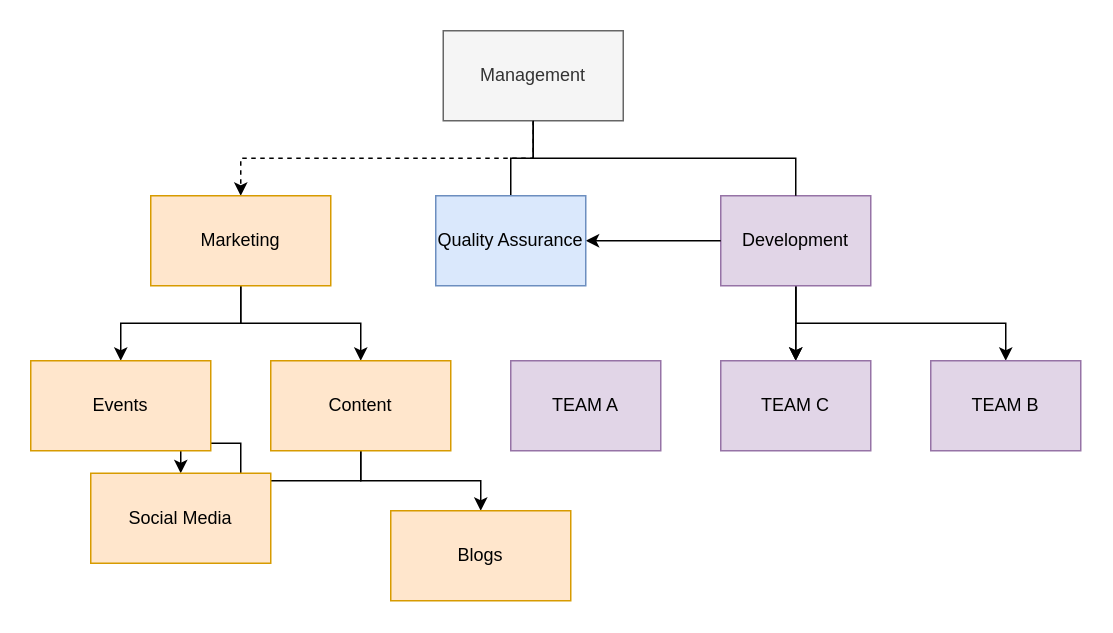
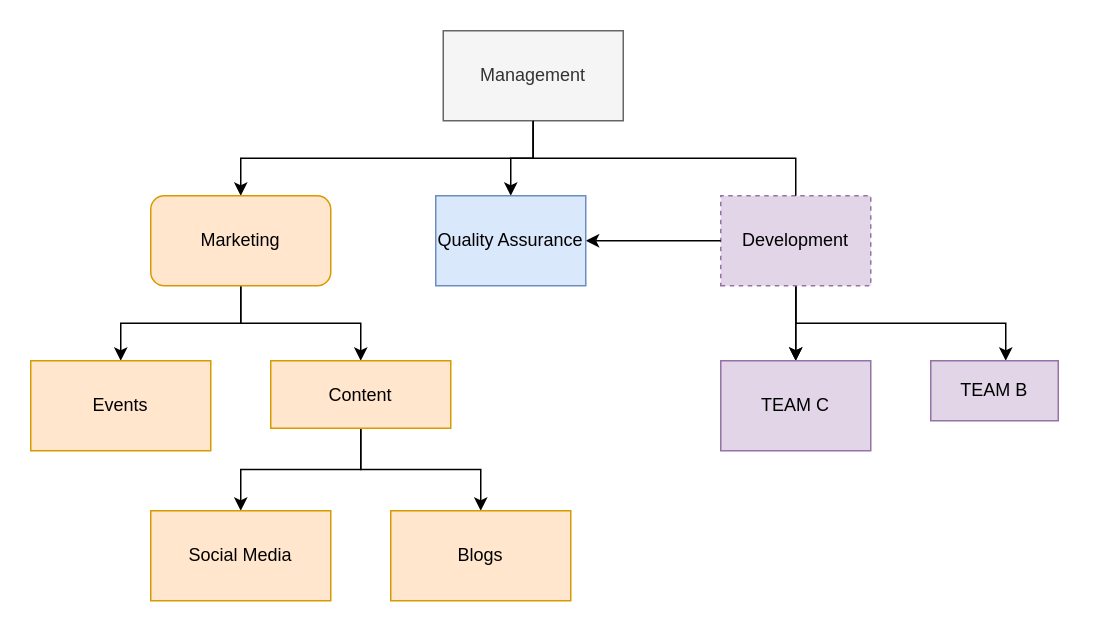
- <mxCell id="2" value="" style="edgeStyle=orthogonalEdgeStyle;rounded=0;html=1;jettySize=auto;orthogonalLoop=1;exitX=0.5;exitY=1;dashed=1;" edge="1" source="4" target="7" parent="1"><mxGeometry relative="1" as="geometry" /></mxCell>
+ <mxCell id="2" value="" style="edgeStyle=orthogonalEdgeStyle;rounded=0;html=1;jettySize=auto;orthogonalLoop=1;exitX=0.5;exitY=1;" edge="1" source="4" target="7" parent="1"><mxGeometry relative="1" as="geometry" /></mxCell>
- <mxCell id="3" style="edgeStyle=orthogonalEdgeStyle;rounded=0;html=1;endArrow=none;endFill=1;jettySize=auto;orthogonalLoop=1;strokeColor=#000000;fontColor=#006633;" edge="1" source="4" target="23" parent="1"><mxGeometry relative="1" as="geometry" /></mxCell>
+ <mxCell id="3" style="edgeStyle=orthogonalEdgeStyle;rounded=0;html=1;endArrow=classic;endFill=1;jettySize=auto;orthogonalLoop=1;strokeColor=#000000;fontColor=#006633;" edge="1" source="4" target="23" parent="1"><mxGeometry relative="1" as="geometry" /></mxCell>
- <mxCell id="7" value="Marketing" style="whiteSpace=wrap;html=1;align=center;treeFolding=1;container=1;recursiveResize=0;fillColor=#ffe6cc;strokeColor=#d79b00;" vertex="1" parent="1"><mxGeometry x="100" y="130" width="120" height="60" as="geometry" /></mxCell>
+ <mxCell id="7" value="Marketing" style="whiteSpace=wrap;html=1;align=center;treeFolding=1;container=1;recursiveResize=0;fillColor=#ffe6cc;strokeColor=#d79b00;rounded=1;" vertex="1" parent="1"><mxGeometry x="100" y="130" width="120" height="60" as="geometry" /></mxCell>
- <mxCell id="17" value="Development&lt;br&gt;" style="whiteSpace=wrap;html=1;align=center;verticalAlign=middle;container=1;recursiveResize=0;treeFolding=1;fillColor=#e1d5e7;strokeColor=#9673a6;flipV=1;" vertex="1" parent="1"><mxGeometry x="480" y="130" width="100" height="60" as="geometry" /></mxCell>
+ <mxCell id="17" value="Development&lt;br&gt;" style="whiteSpace=wrap;html=1;align=center;verticalAlign=middle;container=1;recursiveResize=0;treeFolding=1;fillColor=#e1d5e7;strokeColor=#9673a6;flipV=1;dashed=1;" vertex="1" parent="1"><mxGeometry x="480" y="130" width="100" height="60" as="geometry" /></mxCell>
- <mxCell id="10" value="Content" style="whiteSpace=wrap;html=1;align=center;treeFolding=1;container=1;recursiveResize=0;fillColor=#ffe6cc;strokeColor=#d79b00;" vertex="1" parent="1"><mxGeometry x="180" y="240" width="120" height="60" as="geometry" /></mxCell>
+ <mxCell id="10" value="Content" style="whiteSpace=wrap;html=1;align=center;treeFolding=1;container=1;recursiveResize=0;fillColor=#ffe6cc;strokeColor=#d79b00;" vertex="1" parent="1"><mxGeometry x="180" y="240" width="120" height="45" as="geometry" /></mxCell>
- <mxCell id="21" value="TEAM A" style="whiteSpace=wrap;html=1;align=center;verticalAlign=middle;container=1;recursiveResize=0;treeFolding=1;fillColor=#e1d5e7;strokeColor=#9673a6;" vertex="1" parent="1"><mxGeometry x="340" y="240" width="100" height="60" as="geometry" /></mxCell>
- <mxCell id="19" value="TEAM B" style="whiteSpace=wrap;html=1;align=center;verticalAlign=middle;container=1;recursiveResize=0;treeFolding=1;fillColor=#e1d5e7;strokeColor=#9673a6;" vertex="1" parent="1"><mxGeometry x="620" y="240" width="100" height="60" as="geometry" /></mxCell>
+ <mxCell id="19" value="TEAM B" style="whiteSpace=wrap;html=1;align=center;verticalAlign=middle;container=1;recursiveResize=0;treeFolding=1;fillColor=#e1d5e7;strokeColor=#9673a6;" vertex="1" parent="1"><mxGeometry x="620" y="240" width="85" height="40" as="geometry" /></mxCell>
- <mxCell id="12" value="Social Media" style="whiteSpace=wrap;html=1;align=center;treeFolding=1;container=1;recursiveResize=0;fillColor=#ffe6cc;strokeColor=#d79b00;" vertex="1" parent="1"><mxGeometry x="60" y="315" width="120" height="60" as="geometry" /></mxCell>
+ <mxCell id="12" value="Social Media" style="whiteSpace=wrap;html=1;align=center;treeFolding=1;container=1;recursiveResize=0;fillColor=#ffe6cc;strokeColor=#d79b00;" vertex="1" parent="1"><mxGeometry x="100" y="340" width="120" height="60" as="geometry" /></mxCell>
